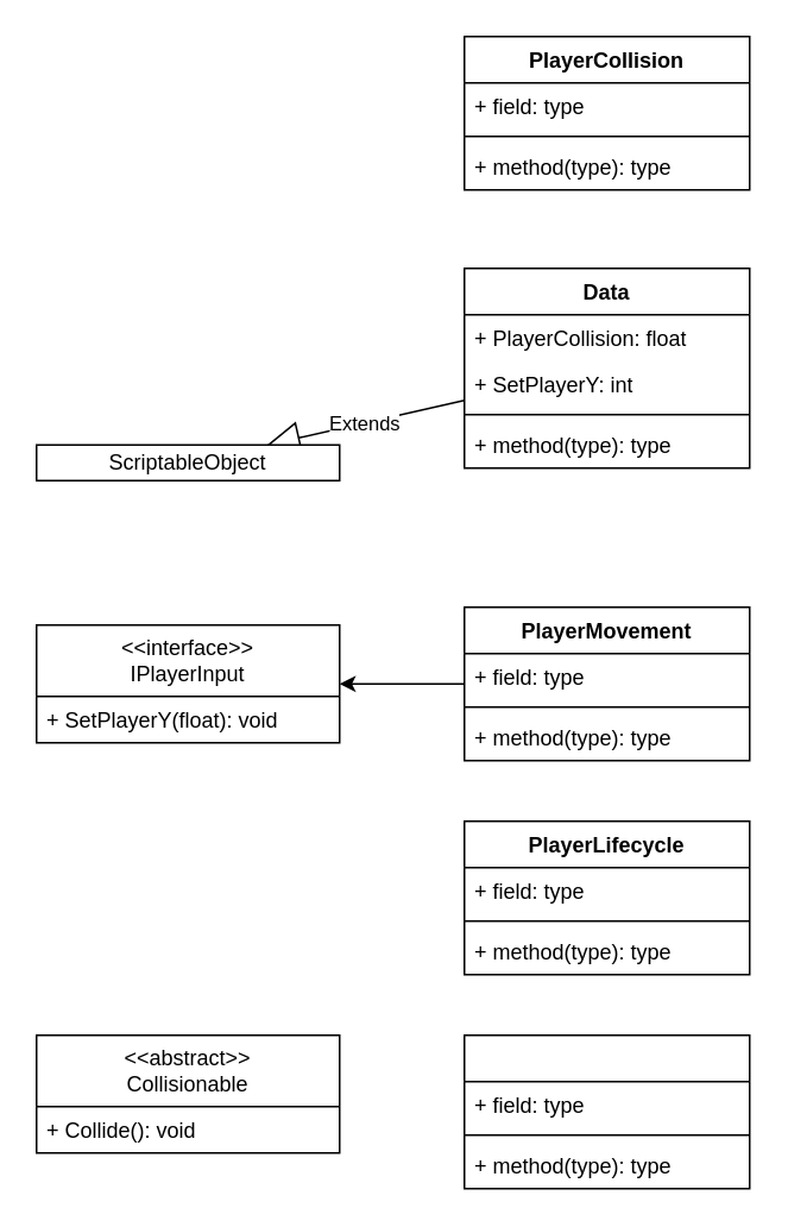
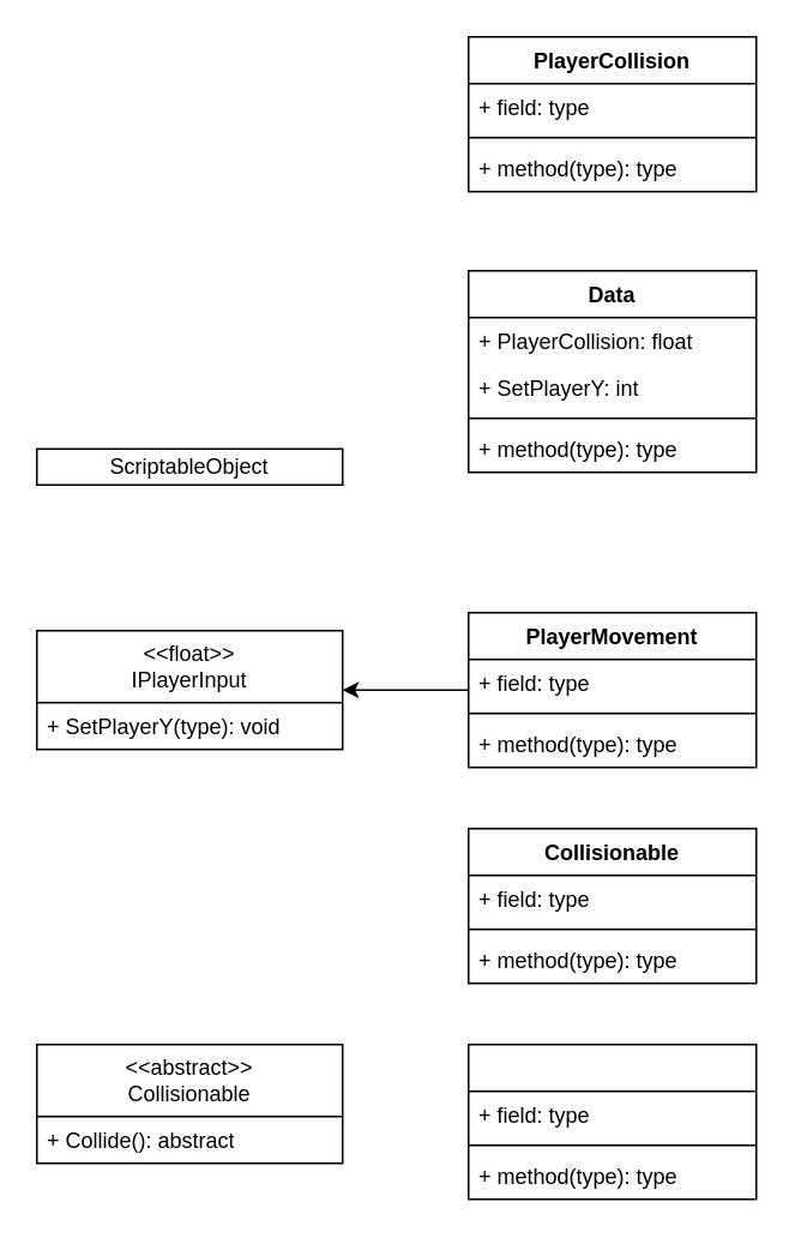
- <mxCell id="22" value="Extends" style="endArrow=block;endSize=16;endFill=0;html=1;rounded=0;" edge="1" parent="1" source="8" target="23"><mxGeometry width="160" relative="1" as="geometry"><mxPoint x="70" y="262.66" as="sourcePoint" /><mxPoint x="140" y="260" as="targetPoint" /></mxGeometry></mxCell>
- <mxCell id="2" value="&amp;lt;&amp;lt;interface&amp;gt;&amp;gt;&lt;div&gt;IPlayerInput&lt;/div&gt;" style="swimlane;fontStyle=0;childLayout=stackLayout;horizontal=1;startSize=40;fillColor=none;horizontalStack=0;resizeParent=1;resizeParentMax=0;resizeLast=0;collapsible=1;marginBottom=0;whiteSpace=wrap;html=1;" vertex="1" parent="1"><mxGeometry x="20" y="350" width="170" height="66" as="geometry" /></mxCell>
+ <mxCell id="2" value="&amp;lt;&amp;lt;float&amp;gt;&amp;gt;&lt;div&gt;IPlayerInput&lt;/div&gt;" style="swimlane;fontStyle=0;childLayout=stackLayout;horizontal=1;startSize=40;fillColor=none;horizontalStack=0;resizeParent=1;resizeParentMax=0;resizeLast=0;collapsible=1;marginBottom=0;whiteSpace=wrap;html=1;" vertex="1" parent="1"><mxGeometry x="20" y="350" width="170" height="66" as="geometry" /></mxCell>
- <mxCell id="3" value="+ SetPlayerY(float): void" style="text;strokeColor=none;fillColor=none;align=left;verticalAlign=top;spacingLeft=4;spacingRight=4;overflow=hidden;rotatable=0;points=[[0,0.5],[1,0.5]];portConstraint=eastwest;whiteSpace=wrap;html=1;" vertex="1" parent="2"><mxGeometry y="40" width="170" height="26" as="geometry" /></mxCell>
+ <mxCell id="3" value="+ SetPlayerY(type): void" style="text;strokeColor=none;fillColor=none;align=left;verticalAlign=top;spacingLeft=4;spacingRight=4;overflow=hidden;rotatable=0;points=[[0,0.5],[1,0.5]];portConstraint=eastwest;whiteSpace=wrap;html=1;" vertex="1" parent="2"><mxGeometry y="40" width="170" height="26" as="geometry" /></mxCell>
- <mxCell id="18" value="PlayerLifecycle" style="swimlane;fontStyle=1;align=center;verticalAlign=top;childLayout=stackLayout;horizontal=1;startSize=26;horizontalStack=0;resizeParent=1;resizeParentMax=0;resizeLast=0;collapsible=1;marginBottom=0;whiteSpace=wrap;html=1;" vertex="1" parent="1"><mxGeometry x="260" y="460" width="160" height="86" as="geometry" /></mxCell>
+ <mxCell id="18" value="Collisionable" style="swimlane;fontStyle=1;align=center;verticalAlign=top;childLayout=stackLayout;horizontal=1;startSize=26;horizontalStack=0;resizeParent=1;resizeParentMax=0;resizeLast=0;collapsible=1;marginBottom=0;whiteSpace=wrap;html=1;" vertex="1" parent="1"><mxGeometry x="260" y="460" width="160" height="86" as="geometry" /></mxCell>
- <mxCell id="29" value="+ Collide(): void" style="text;strokeColor=none;fillColor=none;align=left;verticalAlign=top;spacingLeft=4;spacingRight=4;overflow=hidden;rotatable=0;points=[[0,0.5],[1,0.5]];portConstraint=eastwest;whiteSpace=wrap;html=1;" vertex="1" parent="28"><mxGeometry y="40" width="170" height="26" as="geometry" /></mxCell>
+ <mxCell id="29" value="+ Collide(): abstract" style="text;strokeColor=none;fillColor=none;align=left;verticalAlign=top;spacingLeft=4;spacingRight=4;overflow=hidden;rotatable=0;points=[[0,0.5],[1,0.5]];portConstraint=eastwest;whiteSpace=wrap;html=1;" vertex="1" parent="28"><mxGeometry y="40" width="170" height="26" as="geometry" /></mxCell>
